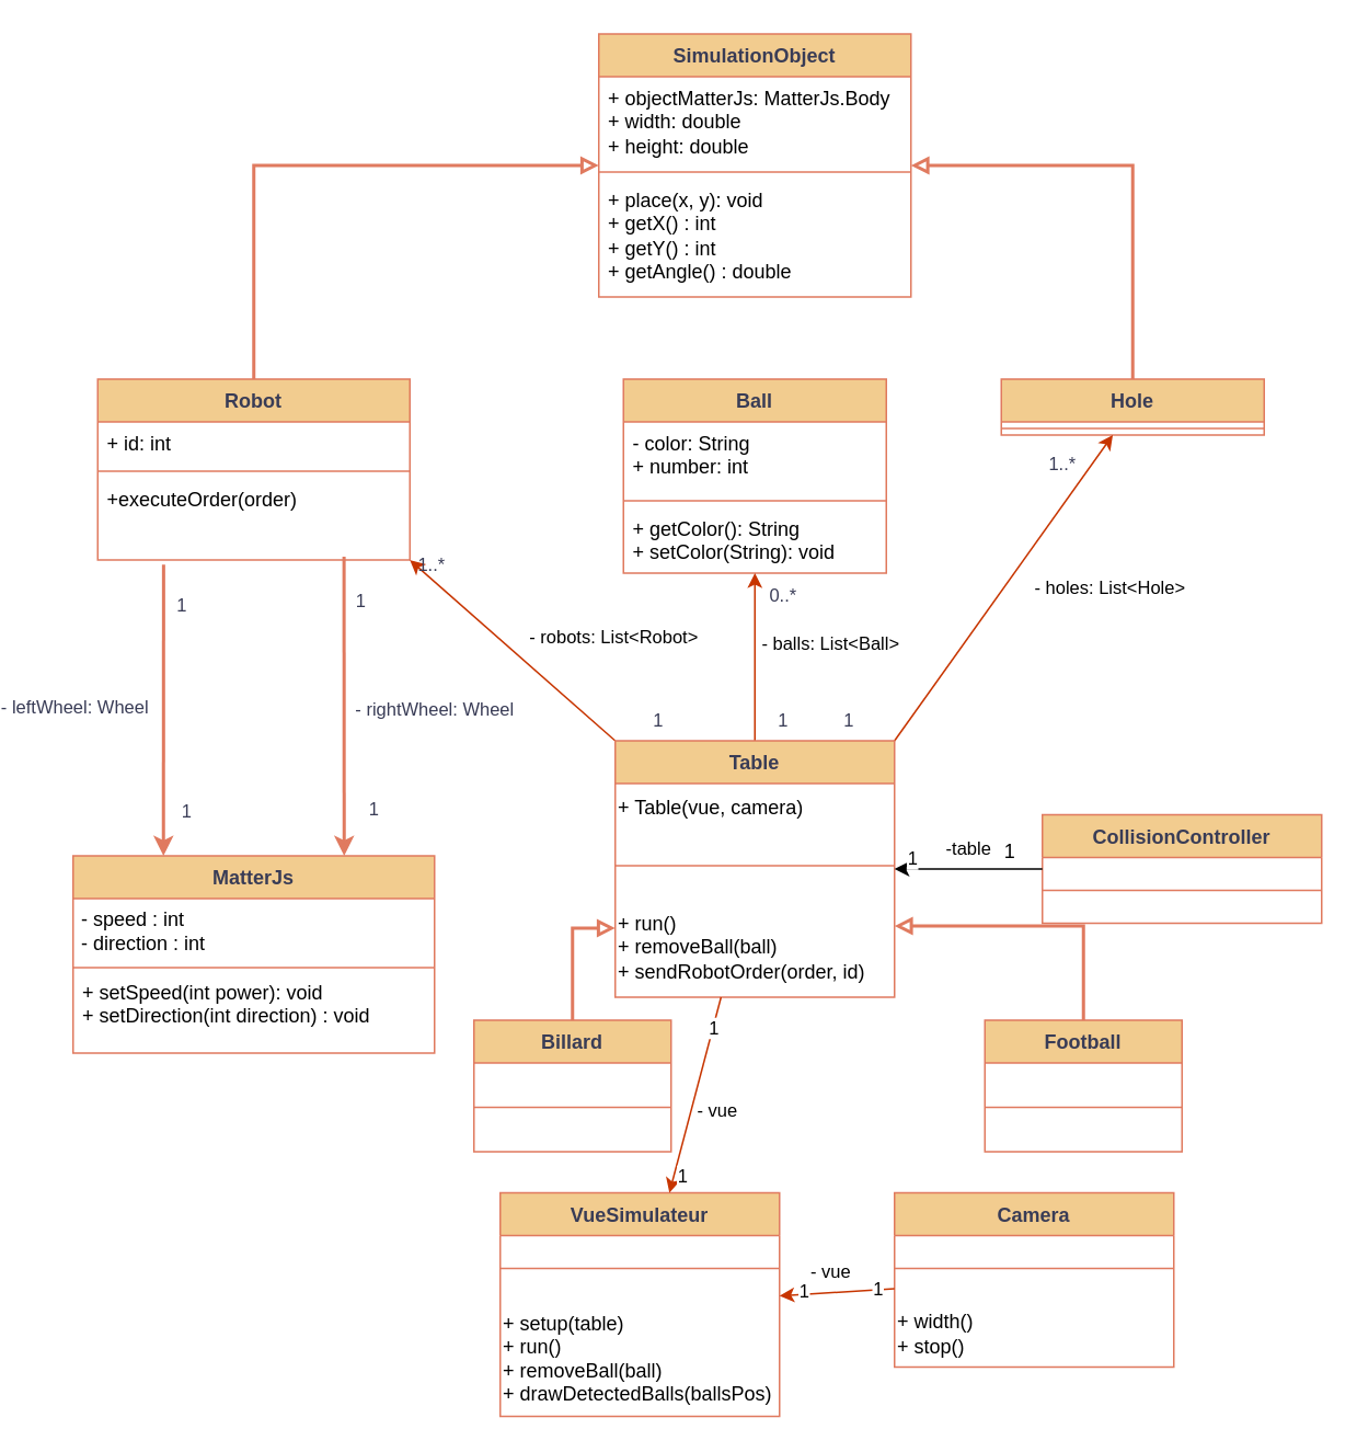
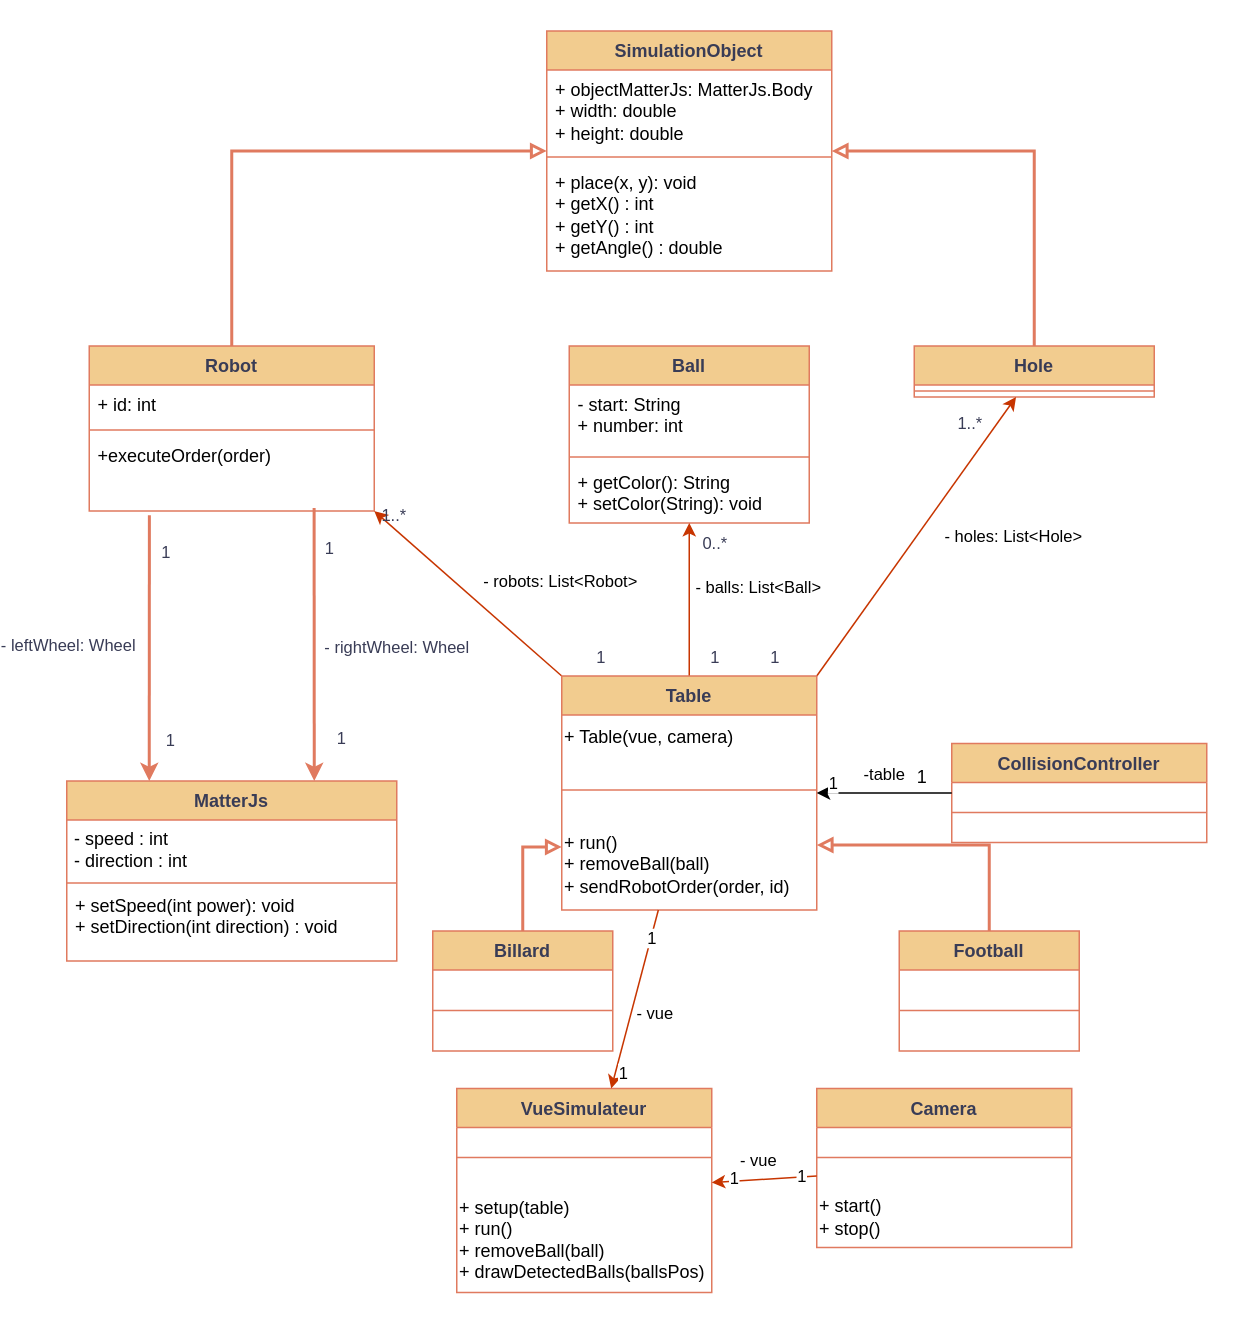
- <mxCell id="17" value="- color: String&lt;div&gt;+ number: int&lt;/div&gt;" style="text;align=left;verticalAlign=top;spacingLeft=4;spacingRight=4;overflow=hidden;rotatable=0;points=[[0,0.5],[1,0.5]];portConstraint=eastwest;whiteSpace=wrap;html=1;rounded=0;labelBackgroundColor=none;fontStyle=0;" parent="16" vertex="1"><mxGeometry y="26" width="160" height="44" as="geometry" /></mxCell>
+ <mxCell id="17" value="- start: String&lt;div&gt;+ number: int&lt;/div&gt;" style="text;align=left;verticalAlign=top;spacingLeft=4;spacingRight=4;overflow=hidden;rotatable=0;points=[[0,0.5],[1,0.5]];portConstraint=eastwest;whiteSpace=wrap;html=1;rounded=0;labelBackgroundColor=none;fontStyle=0;" parent="16" vertex="1"><mxGeometry y="26" width="160" height="44" as="geometry" /></mxCell>
- <mxCell id="67" value="&lt;div&gt;&lt;span style=&quot;background-color: transparent; color: light-dark(rgb(0, 0, 0), rgb(255, 255, 255));&quot;&gt;+ width()&lt;/span&gt;&lt;/div&gt;&lt;div&gt;&lt;span style=&quot;background-color: transparent; color: light-dark(rgb(0, 0, 0), rgb(255, 255, 255));&quot;&gt;+ stop()&lt;/span&gt;&lt;/div&gt;" style="text;html=1;align=left;verticalAlign=middle;resizable=0;points=[];autosize=1;strokeColor=none;fillColor=none;" vertex="1" parent="65"><mxGeometry y="66" width="170" height="40" as="geometry" /></mxCell>
+ <mxCell id="67" value="&lt;div&gt;&lt;span style=&quot;background-color: transparent; color: light-dark(rgb(0, 0, 0), rgb(255, 255, 255));&quot;&gt;+ start()&lt;/span&gt;&lt;/div&gt;&lt;div&gt;&lt;span style=&quot;background-color: transparent; color: light-dark(rgb(0, 0, 0), rgb(255, 255, 255));&quot;&gt;+ stop()&lt;/span&gt;&lt;/div&gt;" style="text;html=1;align=left;verticalAlign=middle;resizable=0;points=[];autosize=1;strokeColor=none;fillColor=none;" vertex="1" parent="65"><mxGeometry y="66" width="170" height="40" as="geometry" /></mxCell>
